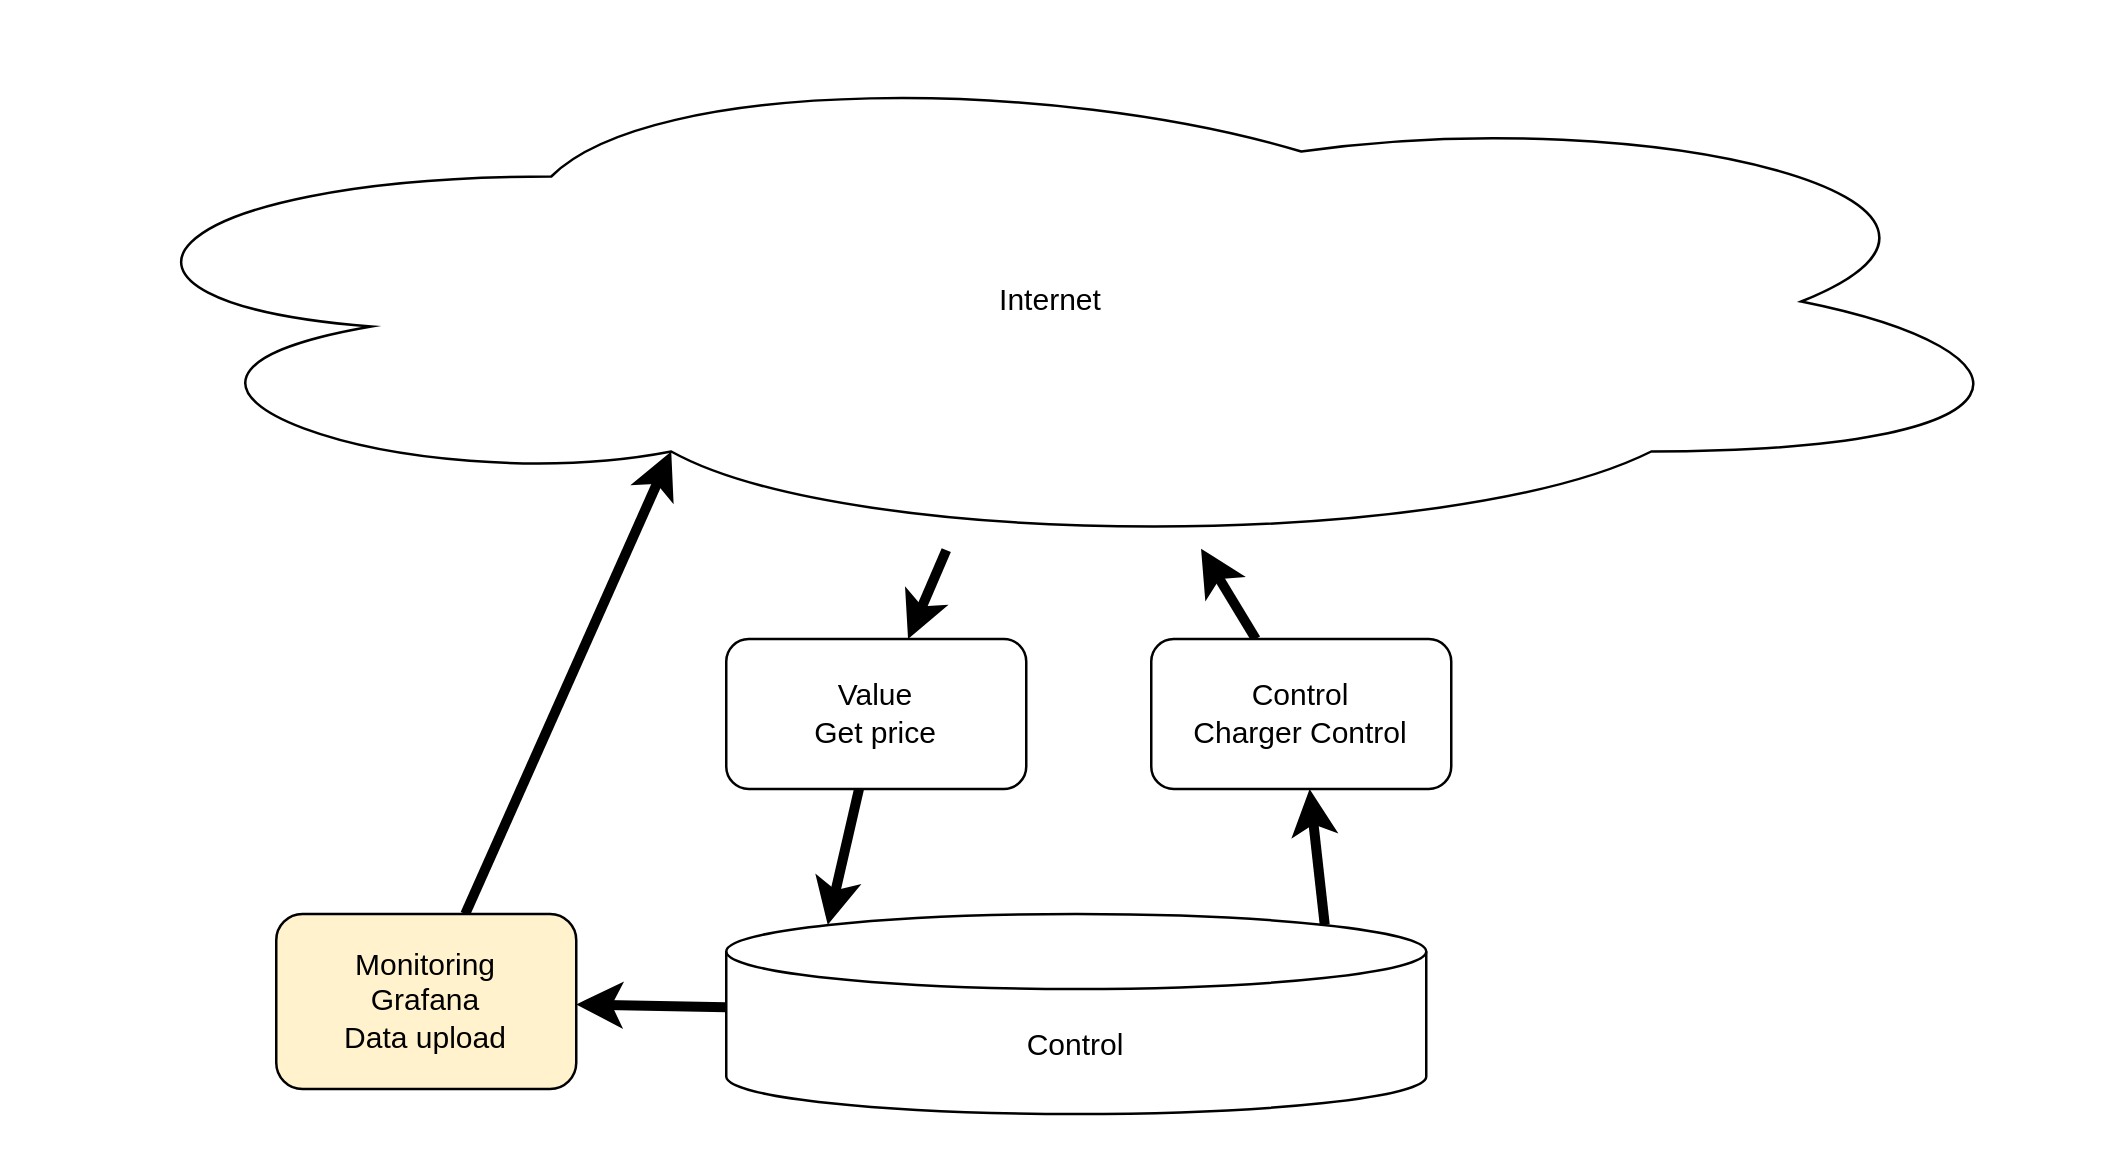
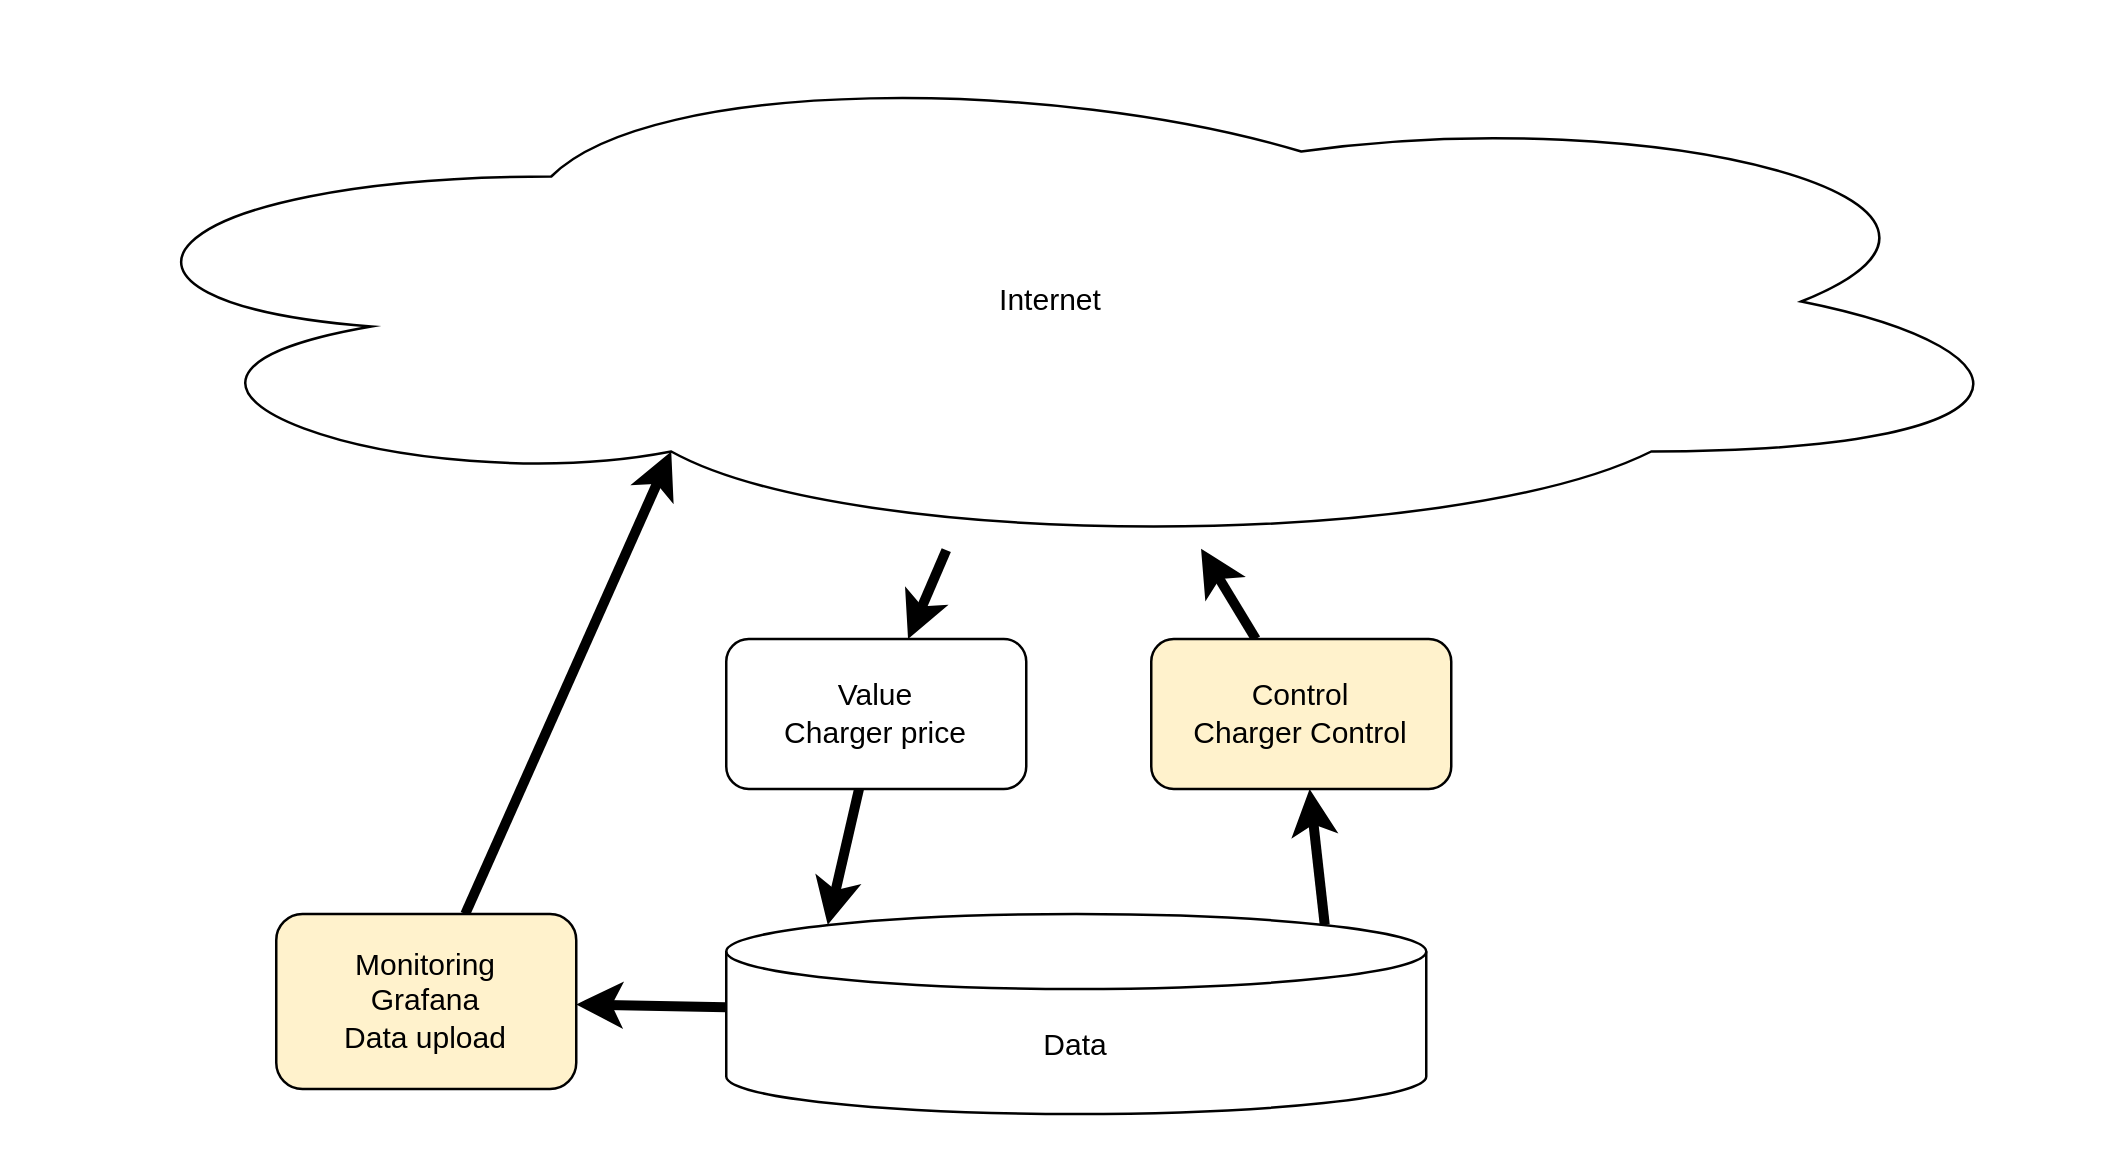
- <mxCell id="5" value="Value&lt;br&gt;Get price" style="rounded=1;whiteSpace=wrap;html=1;" parent="1" vertex="1"><mxGeometry x="290" y="255" width="120" height="60" as="geometry" /></mxCell>
+ <mxCell id="5" value="Value&lt;br&gt;Charger price" style="rounded=1;whiteSpace=wrap;html=1;" parent="1" vertex="1"><mxGeometry x="290" y="255" width="120" height="60" as="geometry" /></mxCell>
- <mxCell id="10" value="Control&lt;br&gt;Charger Control" style="rounded=1;whiteSpace=wrap;html=1;" parent="1" vertex="1"><mxGeometry x="460" y="255" width="120" height="60" as="geometry" /></mxCell>
+ <mxCell id="10" value="Control&lt;br&gt;Charger Control" style="rounded=1;whiteSpace=wrap;html=1;fillColor=#fff2cc;" parent="1" vertex="1"><mxGeometry x="460" y="255" width="120" height="60" as="geometry" /></mxCell>
- <mxCell id="8" value="Control" style="shape=cylinder3;whiteSpace=wrap;html=1;boundedLbl=1;backgroundOutline=1;size=15;" parent="1" vertex="1"><mxGeometry x="290" y="365" width="280" height="80" as="geometry" /></mxCell>
+ <mxCell id="8" value="Data" style="shape=cylinder3;whiteSpace=wrap;html=1;boundedLbl=1;backgroundOutline=1;size=15;" parent="1" vertex="1"><mxGeometry x="290" y="365" width="280" height="80" as="geometry" /></mxCell>
